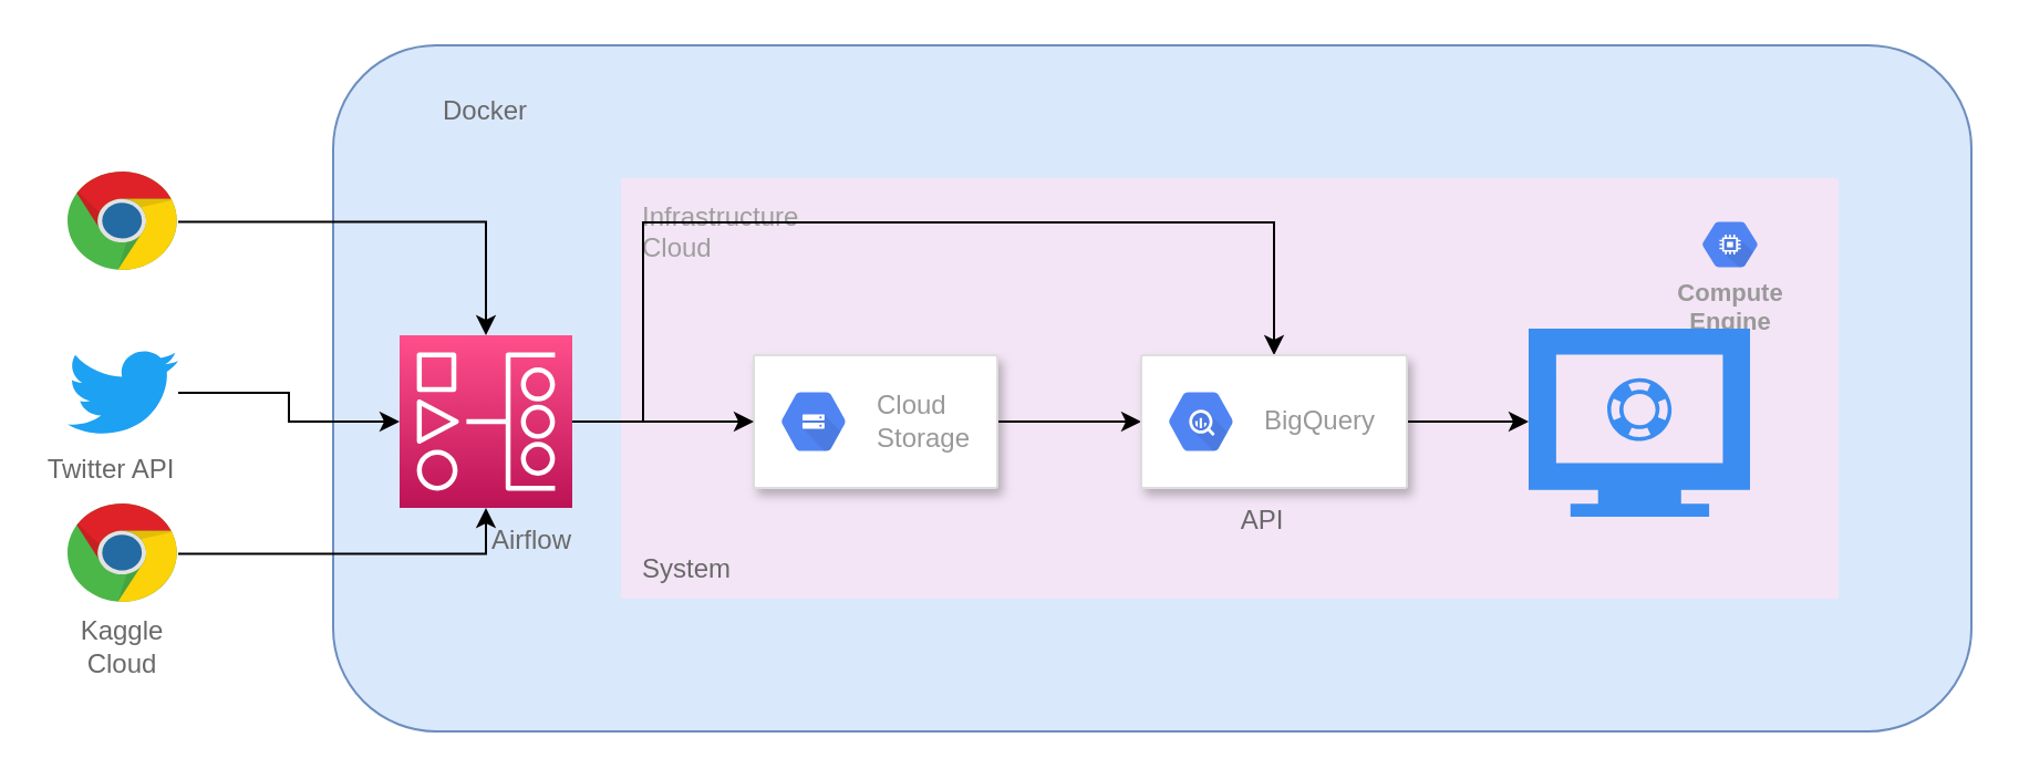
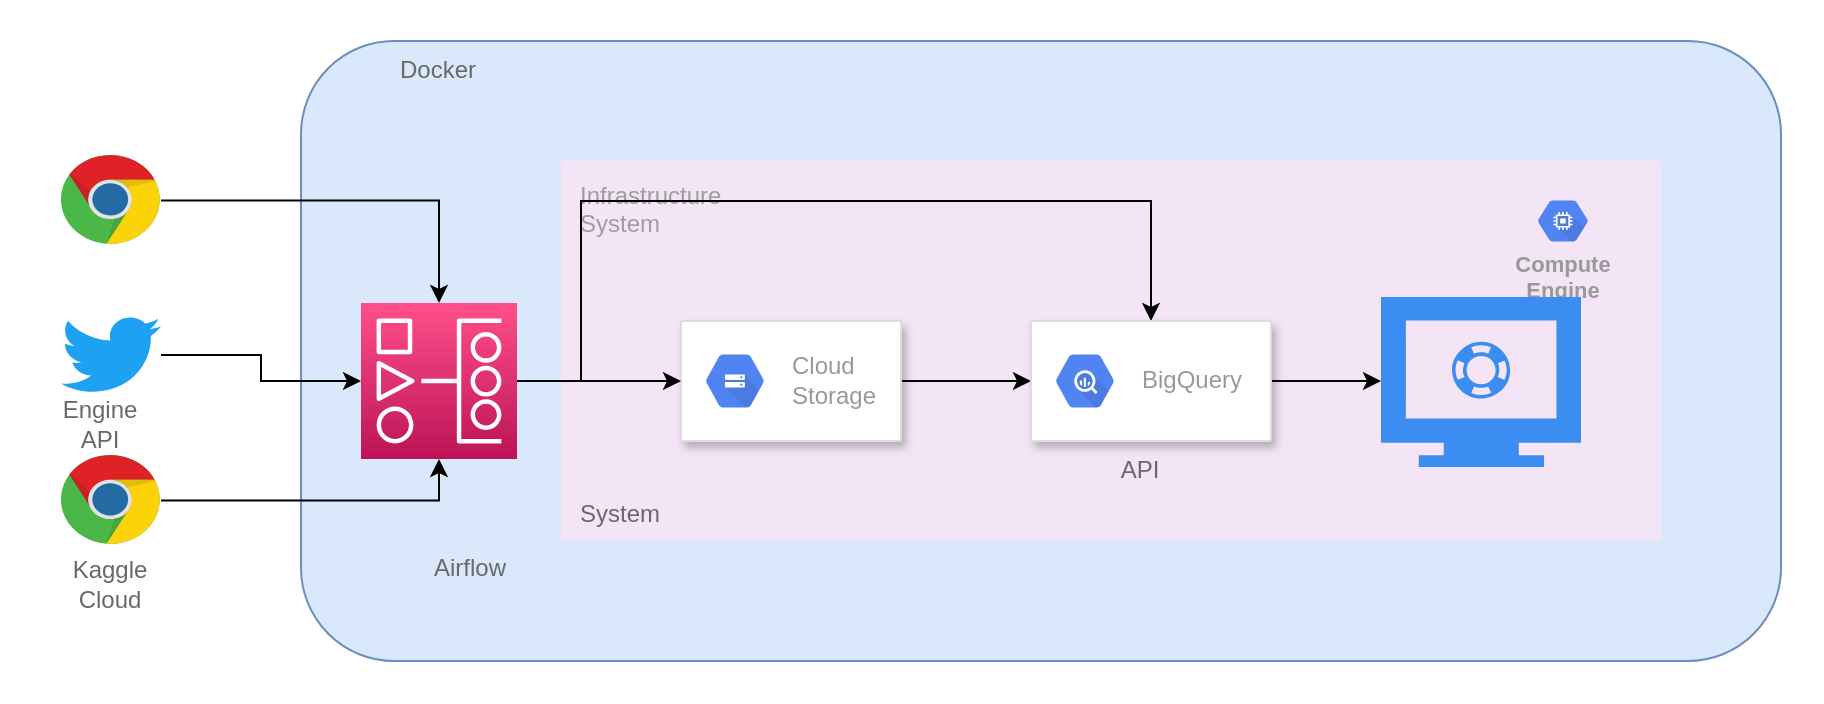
- <mxCell id="21" value="&lt;font color=&quot;#696969&quot;&gt;Docker&lt;/font&gt;" style="text;html=1;strokeColor=none;fillColor=none;align=center;verticalAlign=middle;whiteSpace=wrap;rounded=0;" parent="1" vertex="1"><mxGeometry x="189" y="35" width="60" height="30" as="geometry" /></mxCell>
+ <mxCell id="21" value="&lt;font color=&quot;#696969&quot;&gt;Docker&lt;/font&gt;" style="text;html=1;strokeColor=none;fillColor=none;align=center;verticalAlign=middle;whiteSpace=wrap;rounded=0;" parent="1" vertex="1"><mxGeometry x="189" y="20" width="60" height="30" as="geometry" /></mxCell>
- <mxCell id="3" value="Infrastructure&#10;Cloud" style="sketch=0;points=[[0,0,0],[0.25,0,0],[0.5,0,0],[0.75,0,0],[1,0,0],[1,0.25,0],[1,0.5,0],[1,0.75,0],[1,1,0],[0.75,1,0],[0.5,1,0],[0.25,1,0],[0,1,0],[0,0.75,0],[0,0.5,0],[0,0.25,0]];rounded=1;absoluteArcSize=1;arcSize=2;html=1;strokeColor=none;gradientColor=none;shadow=0;dashed=0;fontSize=12;fontColor=#9E9E9E;align=left;verticalAlign=top;spacing=10;spacingTop=-4;fillColor=#F3E5F5;" parent="1" vertex="1"><mxGeometry x="280" y="80" width="550" height="190" as="geometry" /></mxCell>
+ <mxCell id="3" value="Infrastructure&#10;System" style="sketch=0;points=[[0,0,0],[0.25,0,0],[0.5,0,0],[0.75,0,0],[1,0,0],[1,0.25,0],[1,0.5,0],[1,0.75,0],[1,1,0],[0.75,1,0],[0.5,1,0],[0.25,1,0],[0,1,0],[0,0.75,0],[0,0.5,0],[0,0.25,0]];rounded=1;absoluteArcSize=1;arcSize=2;html=1;strokeColor=none;gradientColor=none;shadow=0;dashed=0;fontSize=12;fontColor=#9E9E9E;align=left;verticalAlign=top;spacing=10;spacingTop=-4;fillColor=#F3E5F5;" parent="1" vertex="1"><mxGeometry x="280" y="80" width="550" height="190" as="geometry" /></mxCell>
- <mxCell id="24" value="&lt;font color=&quot;#696969&quot;&gt;Twitter API&lt;/font&gt;" style="text;html=1;strokeColor=none;fillColor=none;align=center;verticalAlign=middle;whiteSpace=wrap;rounded=0;" parent="1" vertex="1"><mxGeometry x="20" y="197" width="60" height="30" as="geometry" /></mxCell>
+ <mxCell id="24" value="&lt;font color=&quot;#696969&quot;&gt;Engine API&lt;/font&gt;" style="text;html=1;strokeColor=none;fillColor=none;align=center;verticalAlign=middle;whiteSpace=wrap;rounded=0;" parent="1" vertex="1"><mxGeometry x="20" y="197" width="60" height="30" as="geometry" /></mxCell>
- <mxCell id="22" value="&lt;font color=&quot;#696969&quot;&gt;Airflow&lt;/font&gt;" style="text;html=1;strokeColor=none;fillColor=none;align=center;verticalAlign=middle;whiteSpace=wrap;rounded=0;" parent="1" vertex="1"><mxGeometry x="210" y="229" width="60" height="30" as="geometry" /></mxCell>
+ <mxCell id="22" value="&lt;font color=&quot;#696969&quot;&gt;Airflow&lt;/font&gt;" style="text;html=1;strokeColor=none;fillColor=none;align=center;verticalAlign=middle;whiteSpace=wrap;rounded=0;" parent="1" vertex="1"><mxGeometry x="205" y="269" width="60" height="30" as="geometry" /></mxCell>
